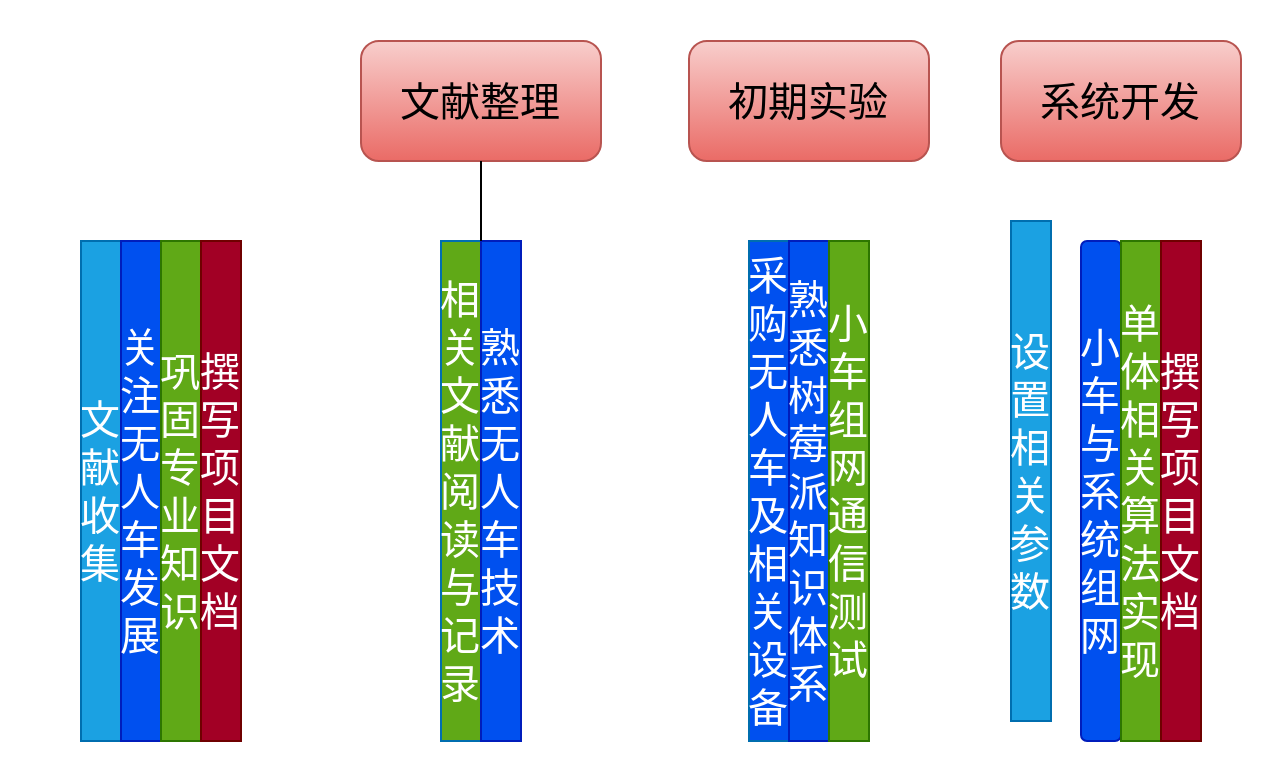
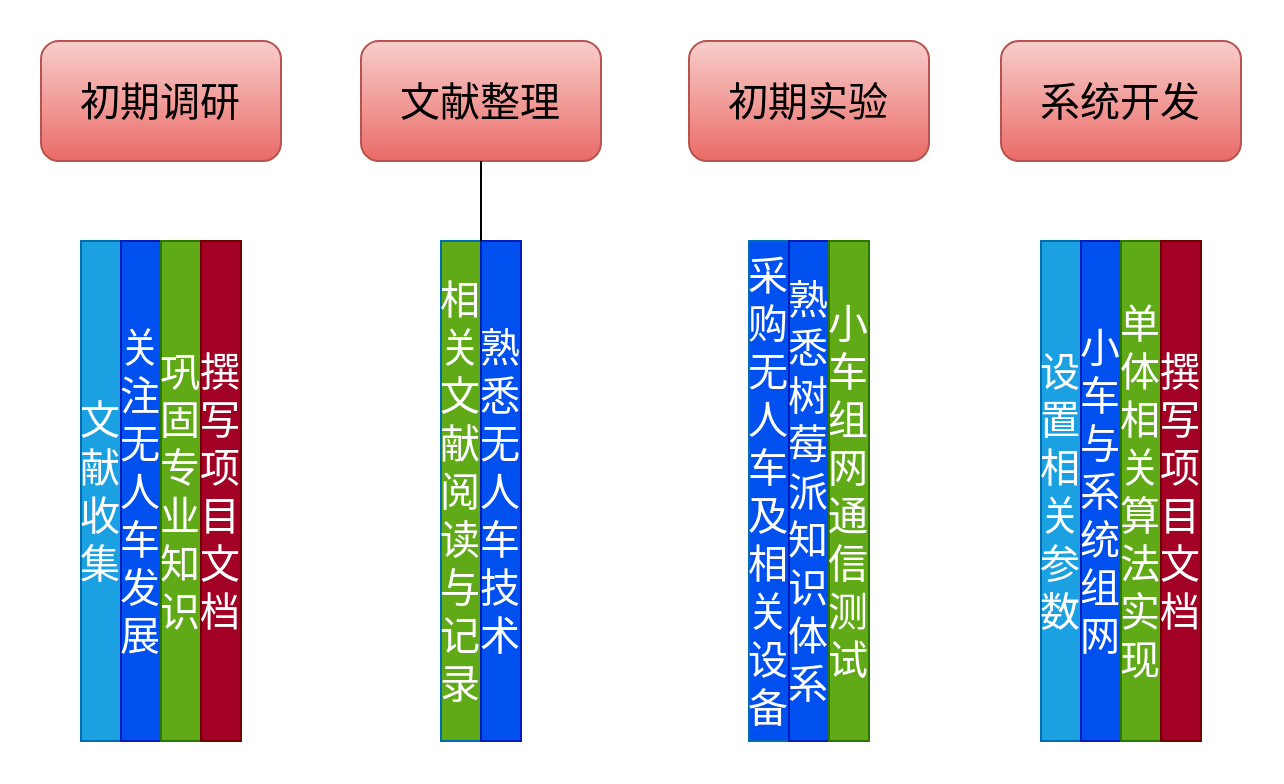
+ <mxCell id="2" value="&lt;font style=&quot;font-size: 20px&quot;&gt;初期调研&lt;/font&gt;" style="rounded=1;whiteSpace=wrap;html=1;fillColor=#f8cecc;gradientColor=#ea6b66;strokeColor=#b85450;" vertex="1" parent="1"><mxGeometry x="20" y="20" width="120" height="60" as="geometry" /></mxCell>
- <mxCell id="17" value="设置相关参数" style="rounded=0;whiteSpace=wrap;html=1;fontSize=20;fillColor=#1ba1e2;fontColor=#ffffff;strokeColor=#006EAF;" vertex="1" parent="1"><mxGeometry x="505" y="110" width="20" height="250" as="geometry" /></mxCell>
+ <mxCell id="17" value="设置相关参数" style="rounded=0;whiteSpace=wrap;html=1;fontSize=20;fillColor=#1ba1e2;fontColor=#ffffff;strokeColor=#006EAF;" vertex="1" parent="1"><mxGeometry x="520" y="120" width="20" height="250" as="geometry" /></mxCell>
- <mxCell id="18" value="小车与系统组网" style="whiteSpace=wrap;html=1;fontSize=20;fillColor=#0050ef;fontColor=#ffffff;strokeColor=#001DBC;rounded=1;" vertex="1" parent="1"><mxGeometry x="540" y="120" width="20" height="250" as="geometry" /></mxCell>
+ <mxCell id="18" value="小车与系统组网" style="rounded=0;whiteSpace=wrap;html=1;fontSize=20;fillColor=#0050ef;fontColor=#ffffff;strokeColor=#001DBC;" vertex="1" parent="1"><mxGeometry x="540" y="120" width="20" height="250" as="geometry" /></mxCell>
